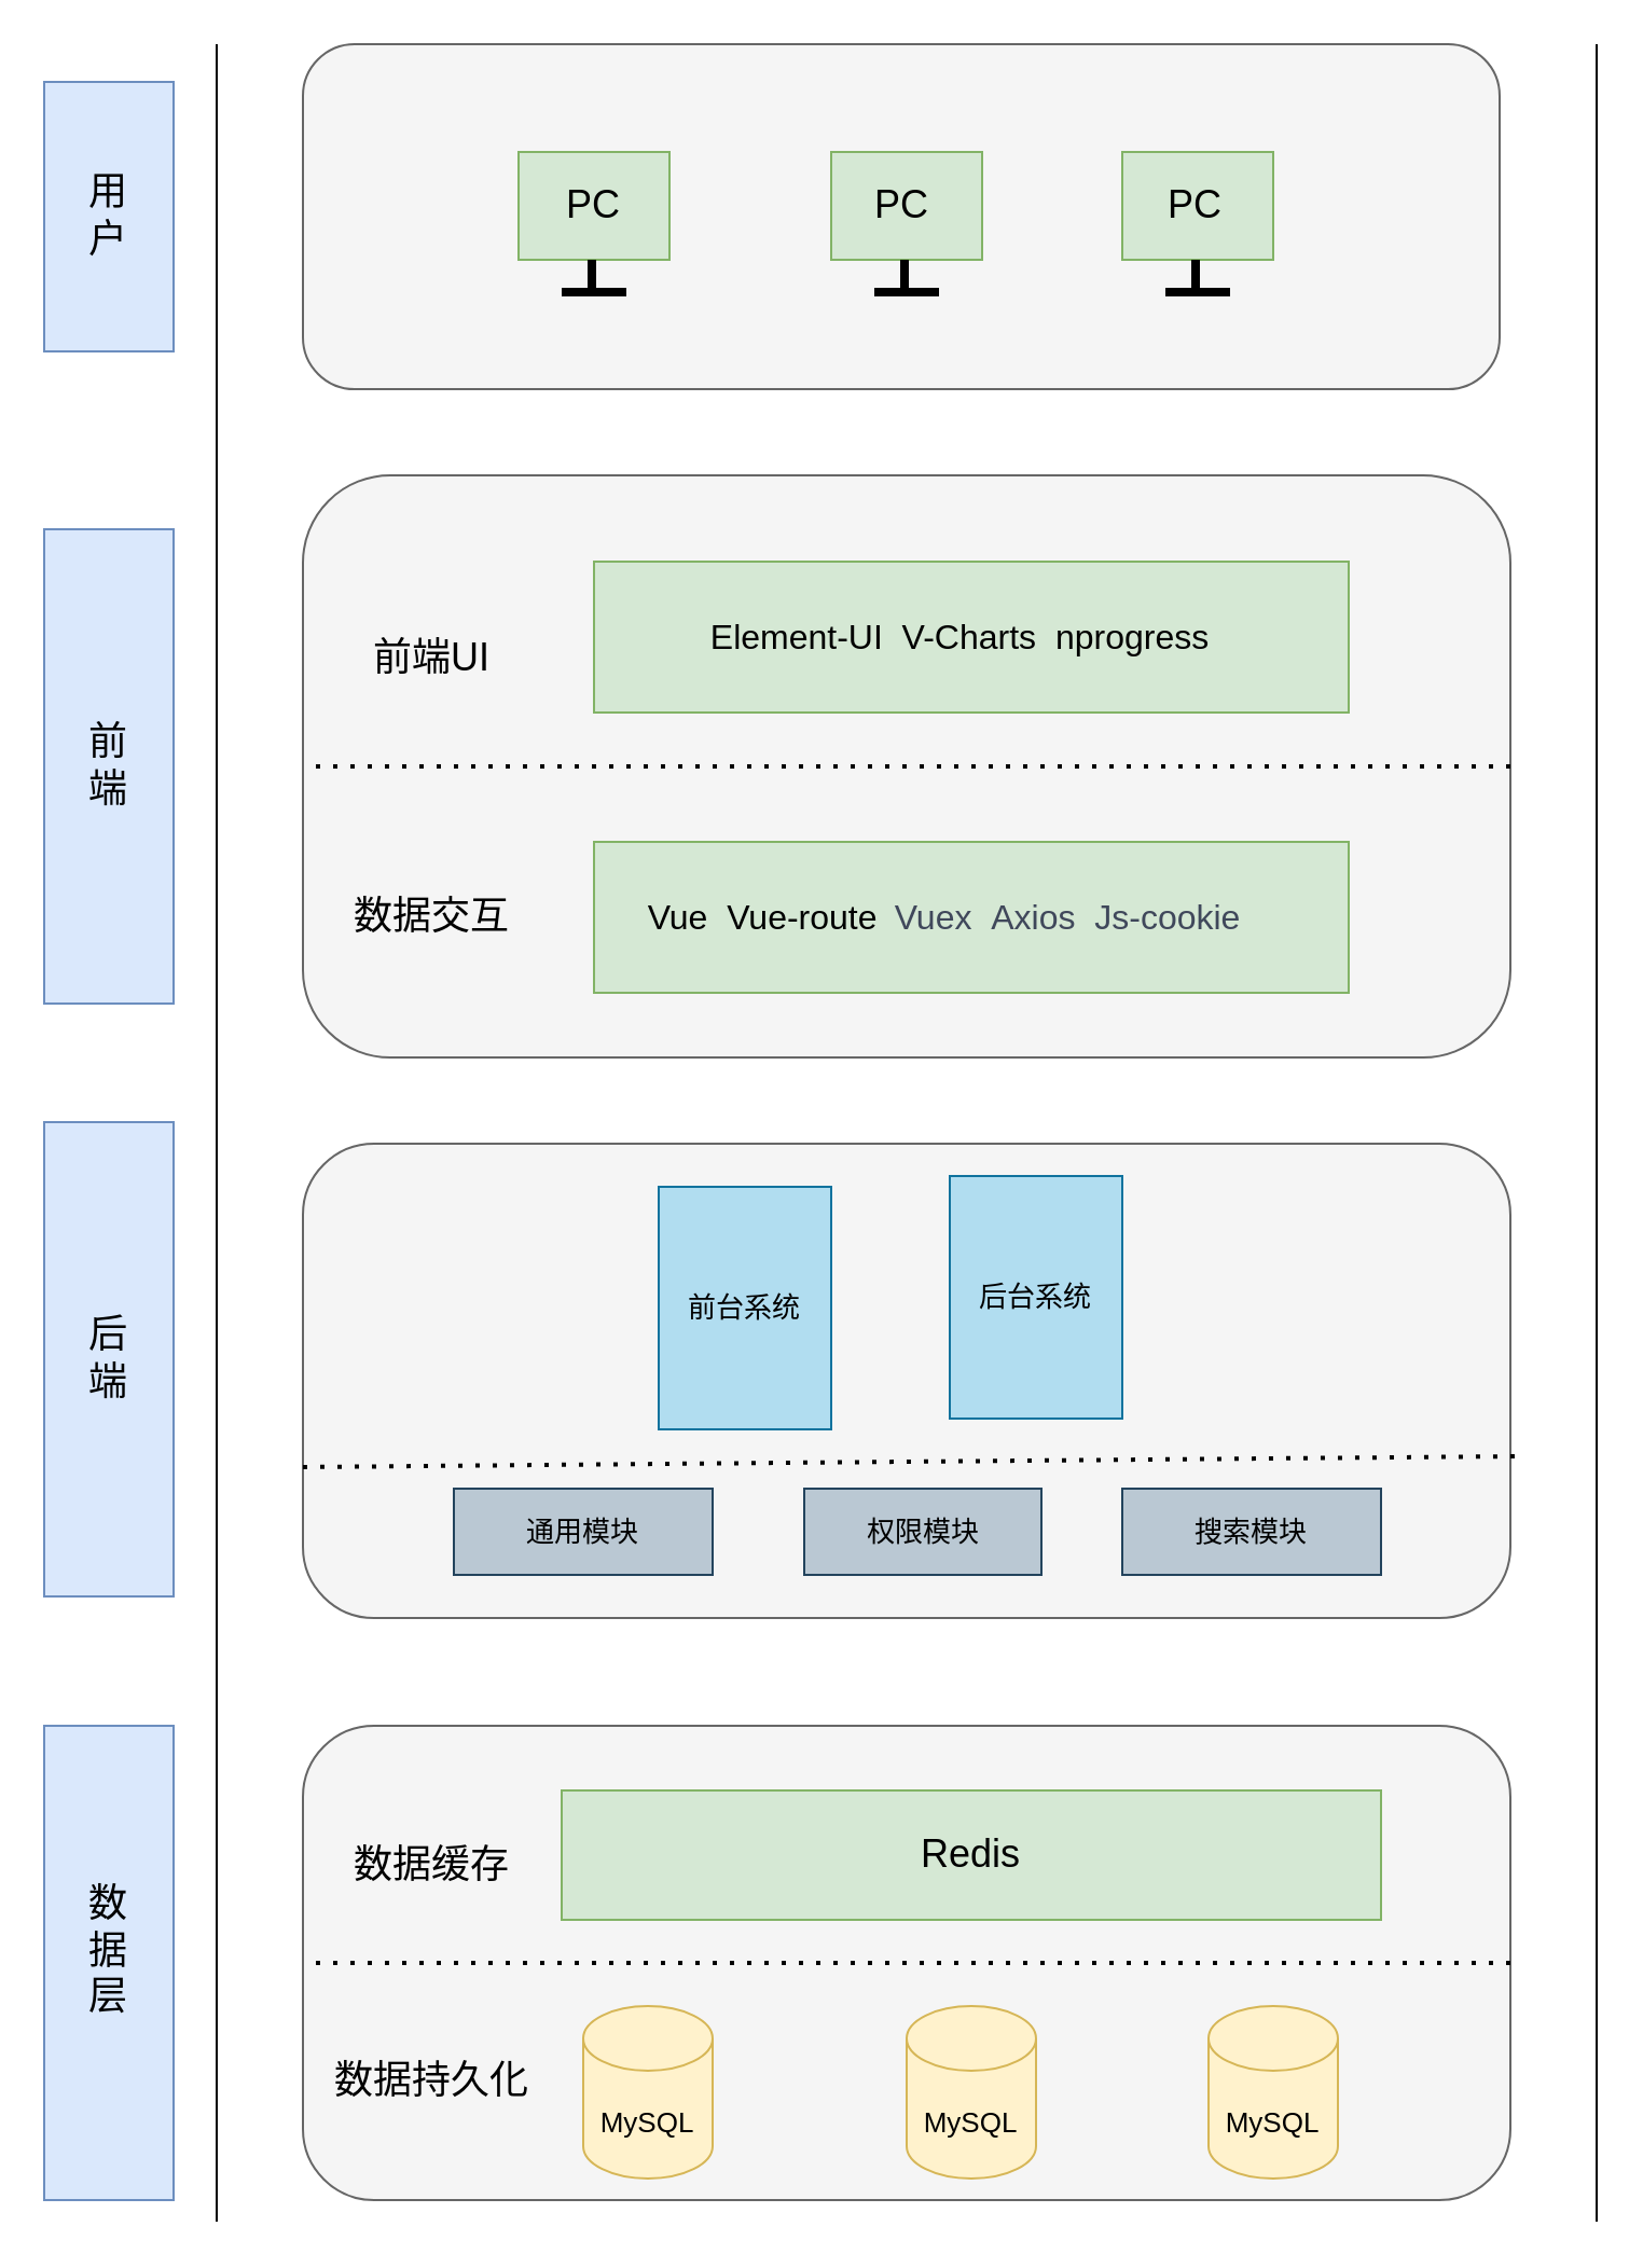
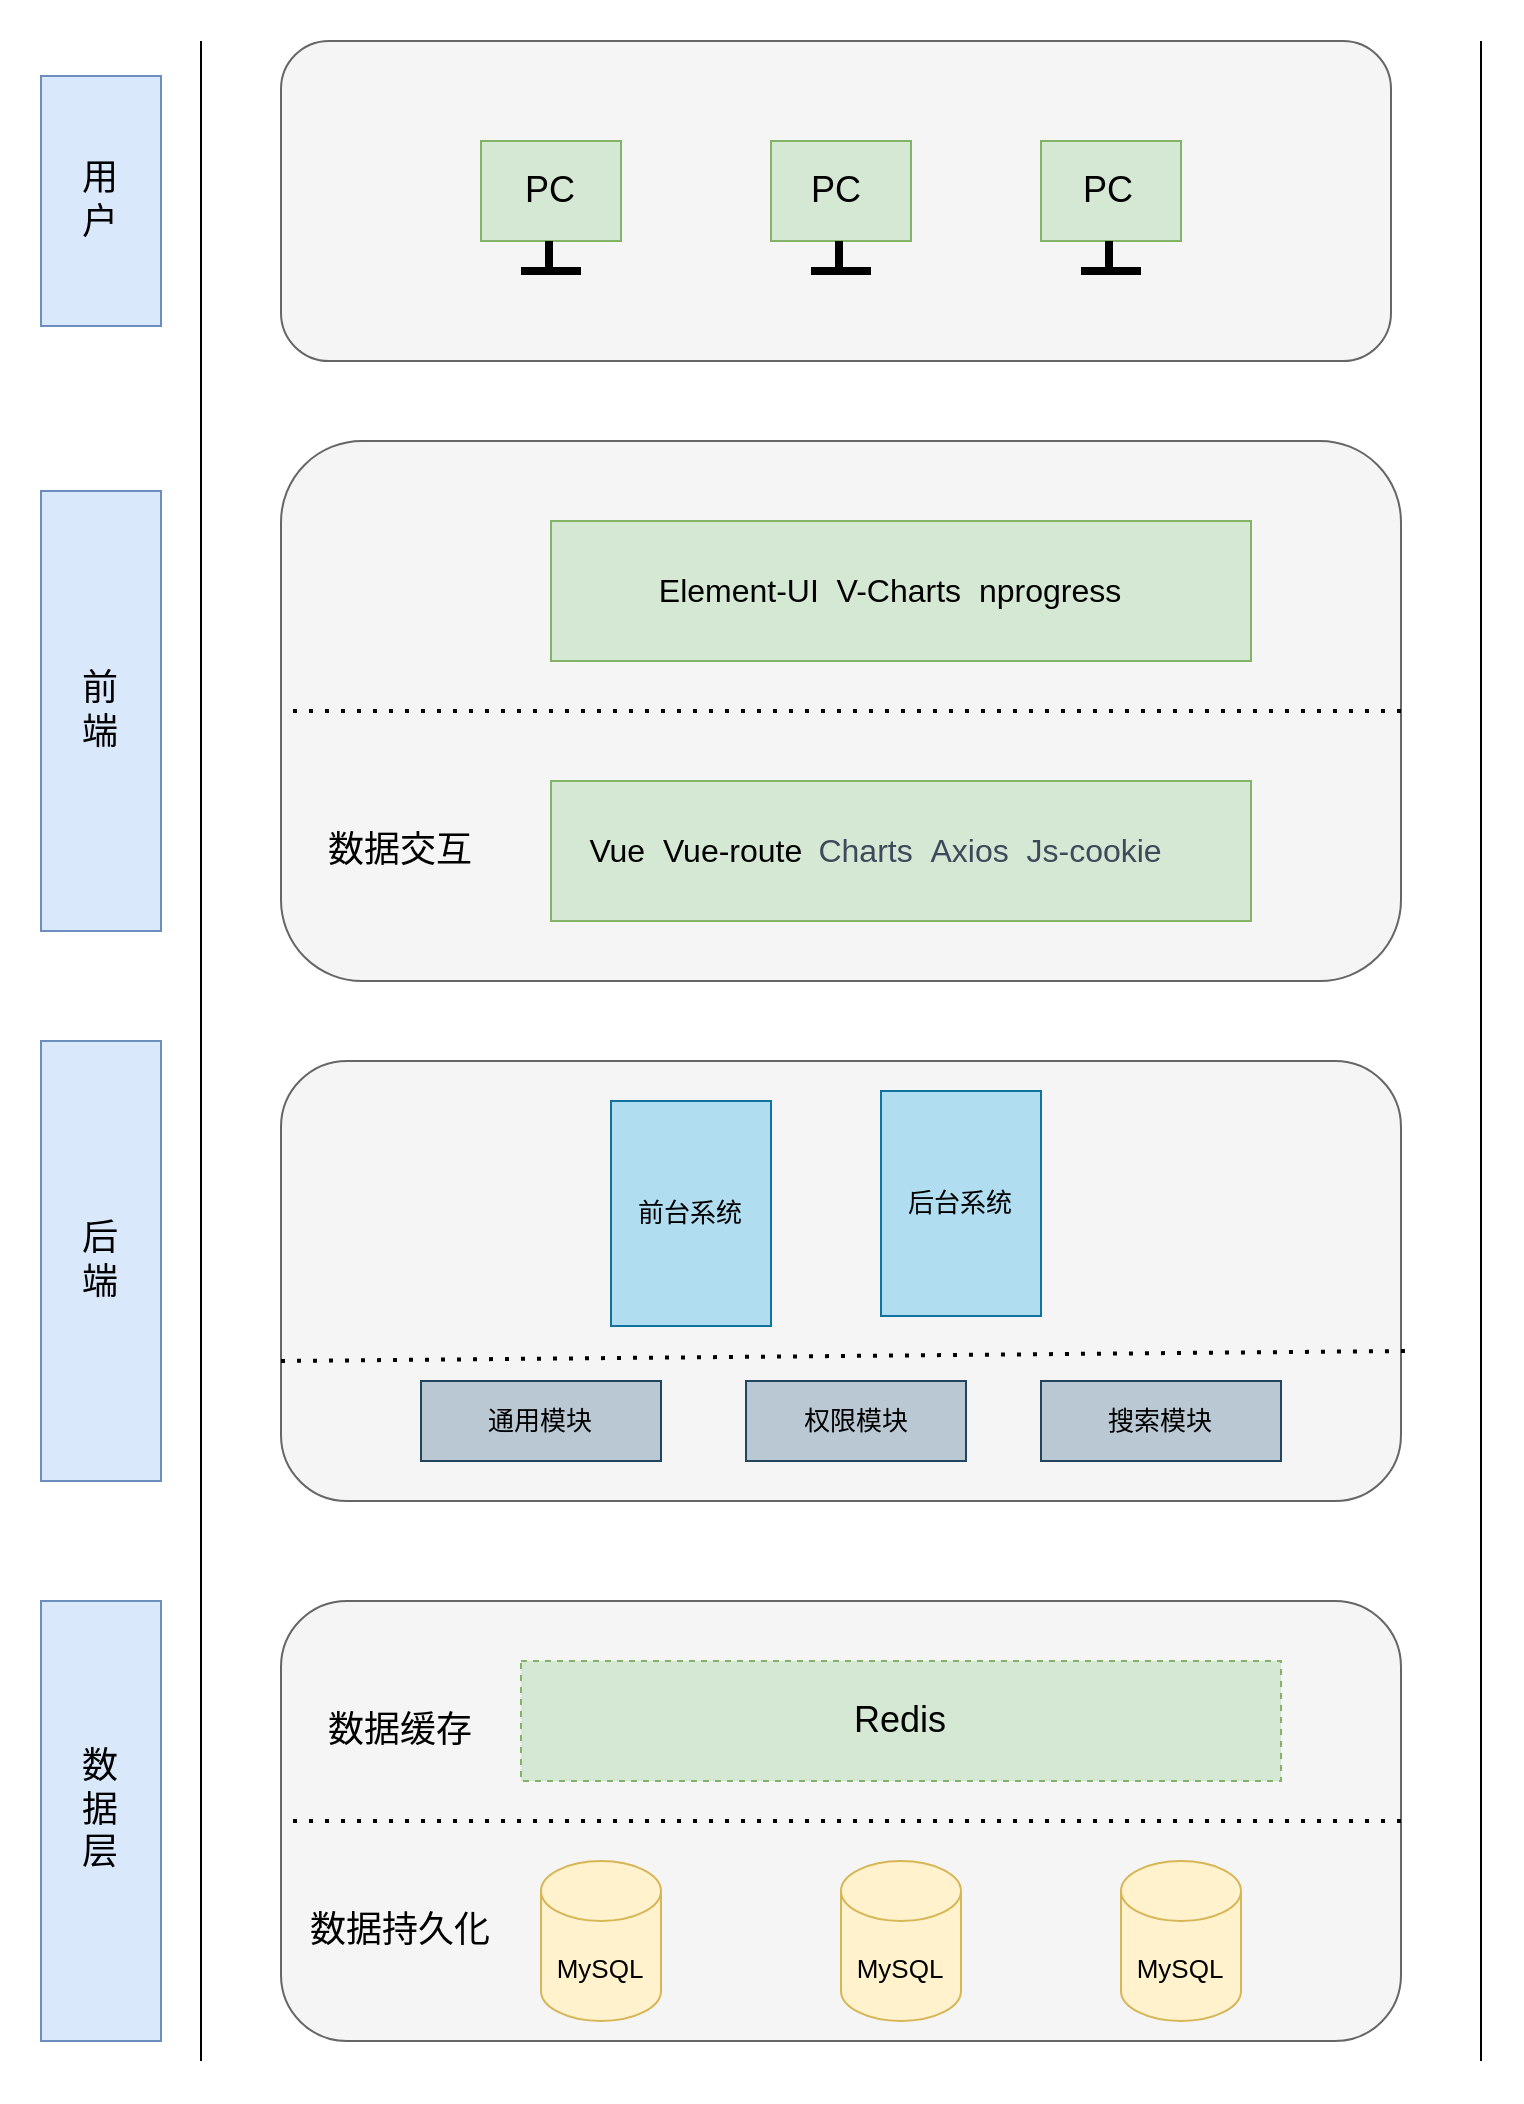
- <mxCell id="28" value="前端UI" style="text;html=1;strokeColor=none;fillColor=none;align=center;verticalAlign=middle;whiteSpace=wrap;rounded=0;fontSize=18;" parent="1" vertex="1"><mxGeometry x="155" y="290" width="90" height="30" as="geometry" /></mxCell>
- <mxCell id="25" value="&lt;font style=&quot;font-size: 16px&quot;&gt;Vue&amp;nbsp; Vue-route&amp;nbsp;&lt;/font&gt;&amp;nbsp;&lt;span style=&quot;color: rgb(64 , 72 , 91) ; font-size: 16px ; text-align: left&quot;&gt;Vuex&amp;nbsp;&amp;nbsp;&lt;/span&gt;&lt;span style=&quot;color: rgb(64 , 72 , 91) ; font-size: 16px ; text-align: left&quot;&gt;Axios&amp;nbsp;&amp;nbsp;&lt;/span&gt;&lt;span style=&quot;color: rgb(64 , 72 , 91) ; font-size: 16px ; text-align: left&quot;&gt;Js-cookie&amp;nbsp;&lt;/span&gt;" style="text;html=1;strokeColor=none;fillColor=none;align=center;verticalAlign=middle;whiteSpace=wrap;rounded=0;fontSize=13;" parent="1" vertex="1"><mxGeometry x="240" y="410" width="400" height="30" as="geometry" /></mxCell>
+ <mxCell id="25" value="&lt;font style=&quot;font-size: 16px&quot;&gt;Vue&amp;nbsp; Vue-route&amp;nbsp;&lt;/font&gt;&amp;nbsp;&lt;span style=&quot;color: rgb(64 , 72 , 91) ; font-size: 16px ; text-align: left&quot;&gt;Charts&amp;nbsp;&amp;nbsp;&lt;/span&gt;&lt;span style=&quot;color: rgb(64 , 72 , 91) ; font-size: 16px ; text-align: left&quot;&gt;Axios&amp;nbsp;&amp;nbsp;&lt;/span&gt;&lt;span style=&quot;color: rgb(64 , 72 , 91) ; font-size: 16px ; text-align: left&quot;&gt;Js-cookie&amp;nbsp;&lt;/span&gt;" style="text;html=1;strokeColor=none;fillColor=none;align=center;verticalAlign=middle;whiteSpace=wrap;rounded=0;fontSize=13;" parent="1" vertex="1"><mxGeometry x="240" y="410" width="400" height="30" as="geometry" /></mxCell>
- <mxCell id="19" value="Redis" style="rounded=0;whiteSpace=wrap;html=1;fontSize=18;fillColor=#d5e8d4;strokeColor=#82b366;" parent="1" vertex="1"><mxGeometry x="260" y="830" width="380" height="60" as="geometry" /></mxCell>
+ <mxCell id="19" value="Redis" style="rounded=0;whiteSpace=wrap;html=1;fontSize=18;fillColor=#d5e8d4;strokeColor=#82b366;dashed=1;" parent="1" vertex="1"><mxGeometry x="260" y="830" width="380" height="60" as="geometry" /></mxCell>
